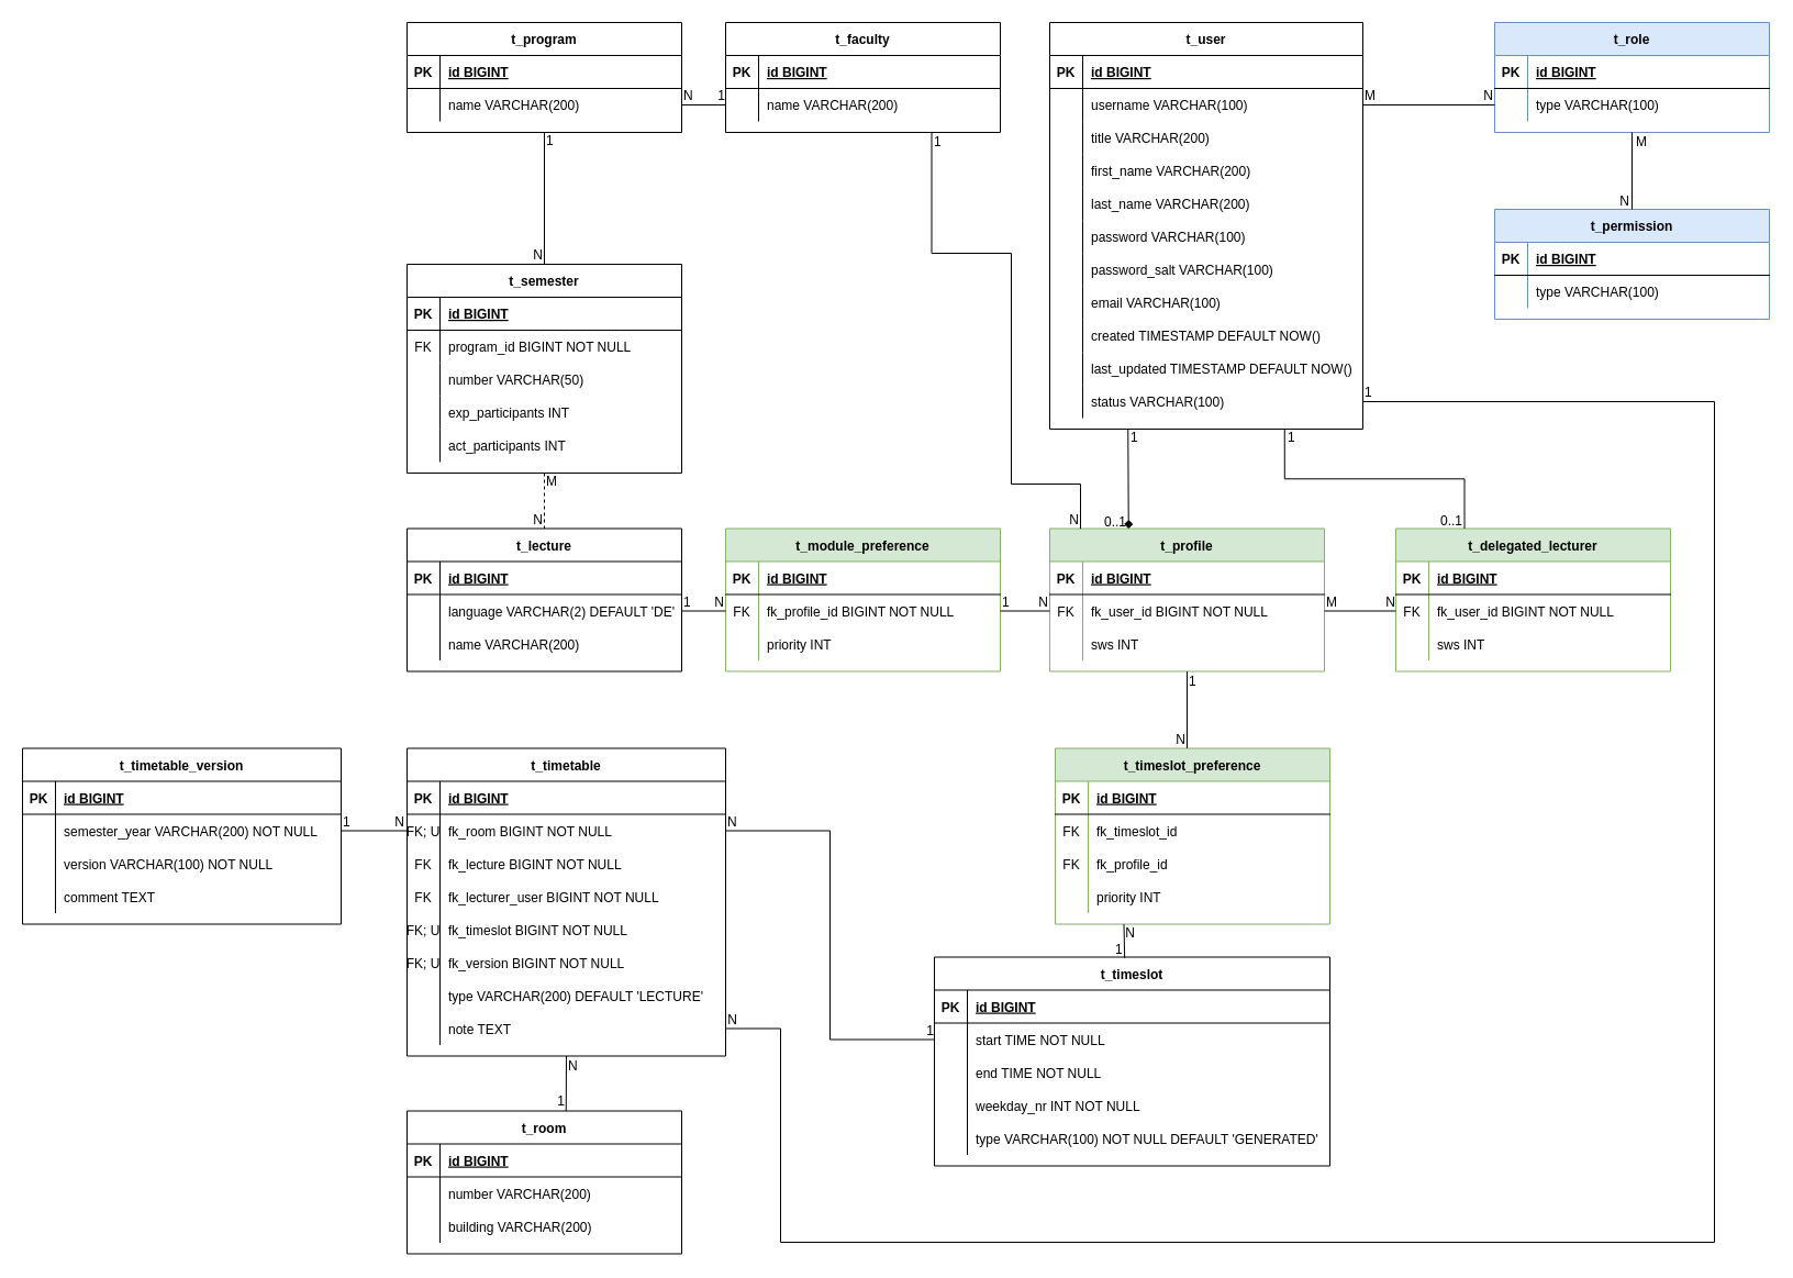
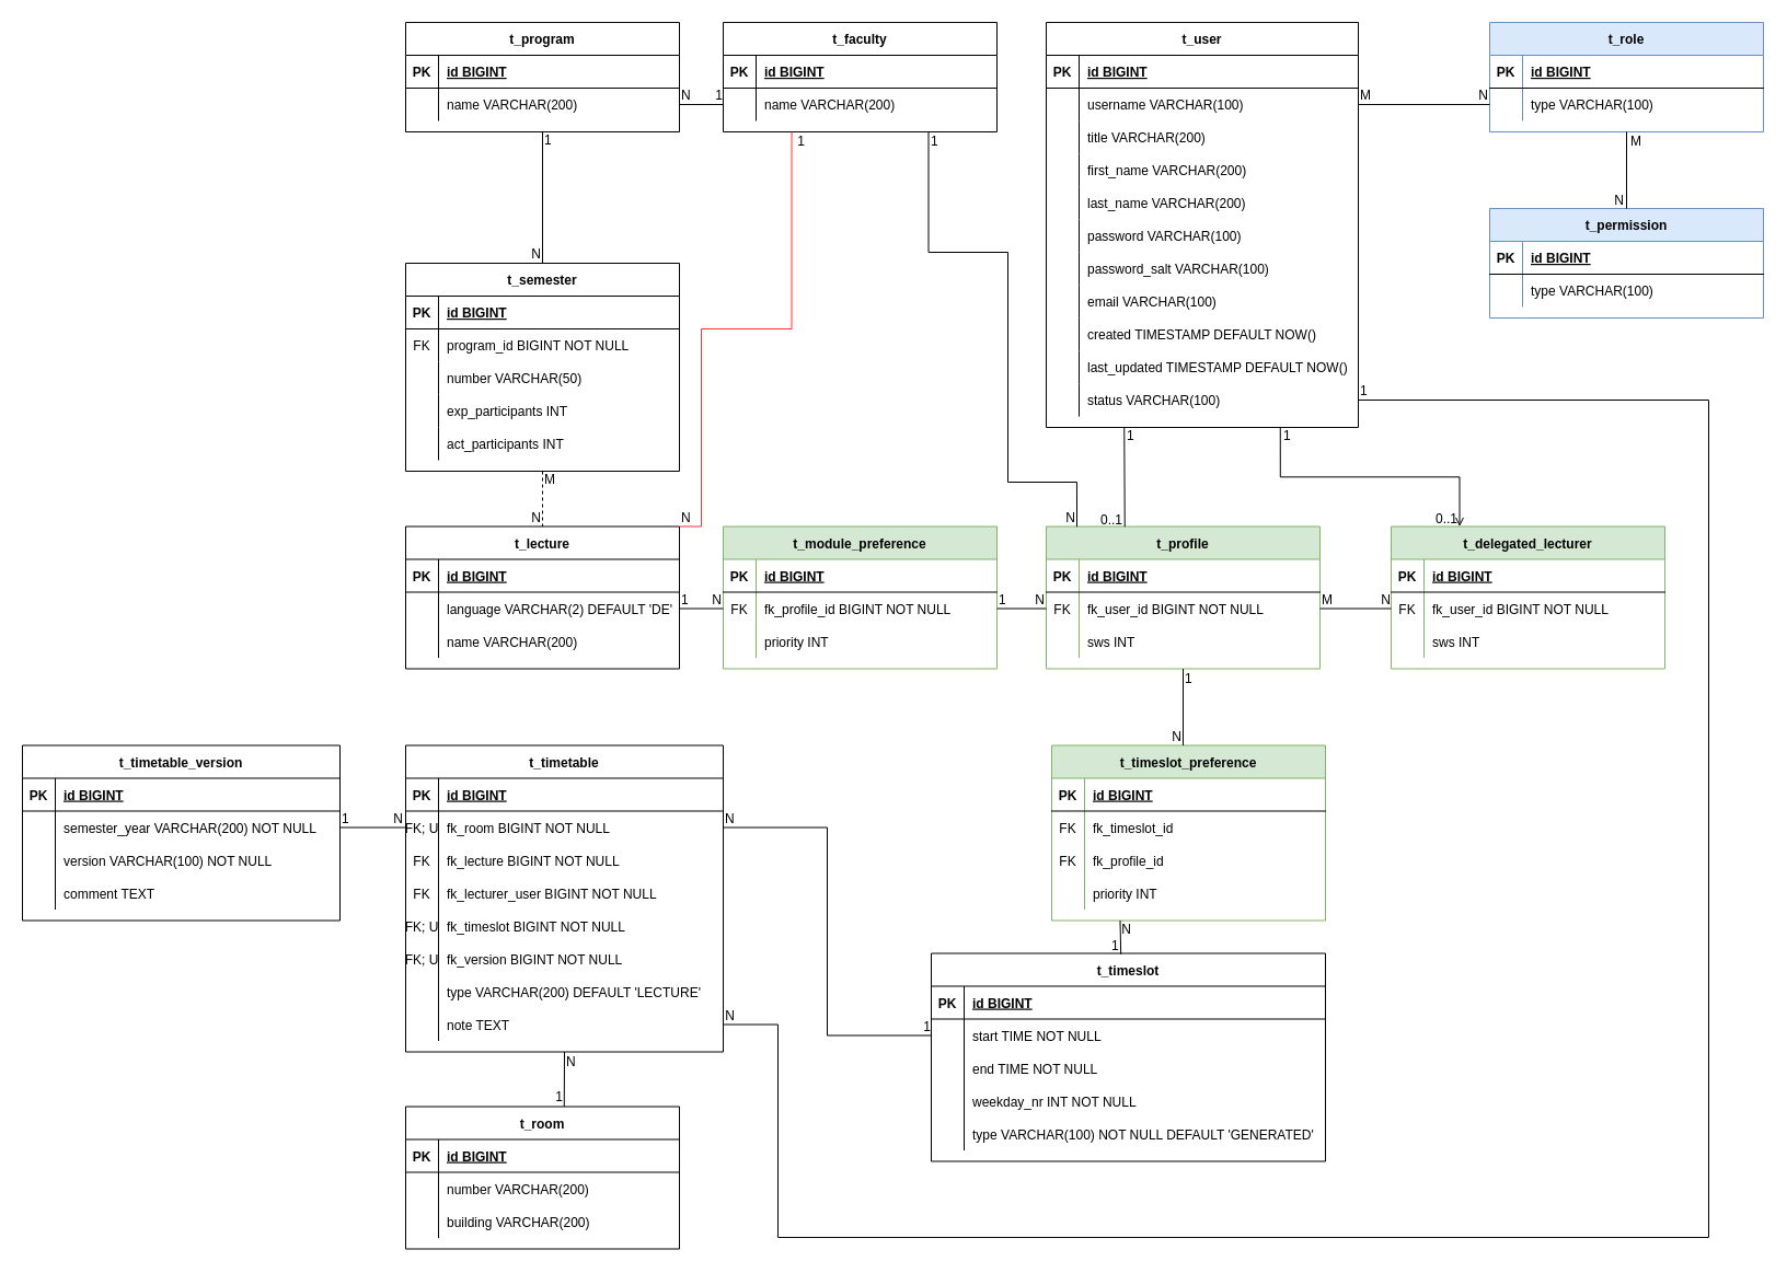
+ <mxCell id="248" value="" style="endArrow=none;html=1;rounded=0;entryX=0.25;entryY=1;entryDx=0;entryDy=0;exitX=1;exitY=0;exitDx=0;exitDy=0;edgeStyle=orthogonalEdgeStyle;strokeColor=#FF3333;" edge="1" parent="1" source="124" target="157"><mxGeometry relative="1" as="geometry"><mxPoint x="680" y="370" as="sourcePoint" /><mxPoint x="840" y="370" as="targetPoint" /><Array as="points"><mxPoint x="640" y="481" /><mxPoint x="640" y="300" /><mxPoint x="723" y="300" /></Array></mxGeometry></mxCell>
+ <mxCell id="249" value="N" style="resizable=0;html=1;align=left;verticalAlign=bottom;" connectable="0" vertex="1" parent="248"><mxGeometry x="-1" relative="1" as="geometry" /></mxCell>
+ <mxCell id="250" value="1" style="resizable=0;html=1;align=right;verticalAlign=bottom;" connectable="0" vertex="1" parent="248"><mxGeometry x="1" relative="1" as="geometry"><mxPoint x="12" y="17" as="offset" /></mxGeometry></mxCell>
- <mxCell id="193" value="" style="endArrow=diamond;html=1;rounded=0;entryX=0.287;entryY=0.002;entryDx=0;entryDy=0;exitX=0.25;exitY=1;exitDx=0;exitDy=0;entryPerimeter=0;" parent="1" source="16" target="50" edge="1"><mxGeometry relative="1" as="geometry"><mxPoint x="1050" y="150" as="sourcePoint" /><mxPoint x="1050" y="300" as="targetPoint" /></mxGeometry></mxCell>
+ <mxCell id="193" value="" style="endArrow=none;html=1;rounded=0;entryX=0.287;entryY=0.002;entryDx=0;entryDy=0;exitX=0.25;exitY=1;exitDx=0;exitDy=0;entryPerimeter=0;" parent="1" source="16" target="50" edge="1"><mxGeometry relative="1" as="geometry"><mxPoint x="1050" y="150" as="sourcePoint" /><mxPoint x="1050" y="300" as="targetPoint" /></mxGeometry></mxCell>
- <mxCell id="242" value="" style="endArrow=none;html=1;rounded=0;entryX=0.25;entryY=0;entryDx=0;entryDy=0;exitX=0.75;exitY=1;exitDx=0;exitDy=0;edgeStyle=orthogonalEdgeStyle;" parent="1" source="16" target="229" edge="1"><mxGeometry relative="1" as="geometry"><mxPoint x="1300" y="360" as="sourcePoint" /><mxPoint x="1300.5" y="570.26" as="targetPoint" /></mxGeometry></mxCell>
+ <mxCell id="242" value="" style="endArrow=open;html=1;rounded=0;entryX=0.25;entryY=0;entryDx=0;entryDy=0;exitX=0.75;exitY=1;exitDx=0;exitDy=0;edgeStyle=orthogonalEdgeStyle;" parent="1" source="16" target="229" edge="1"><mxGeometry relative="1" as="geometry"><mxPoint x="1300" y="360" as="sourcePoint" /><mxPoint x="1300.5" y="570.26" as="targetPoint" /></mxGeometry></mxCell>
